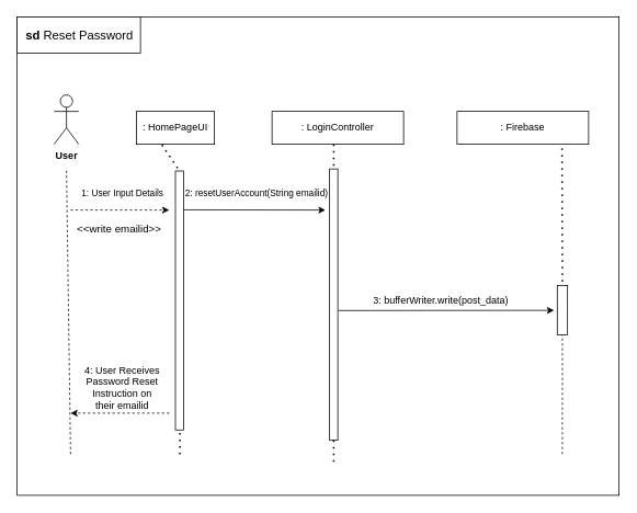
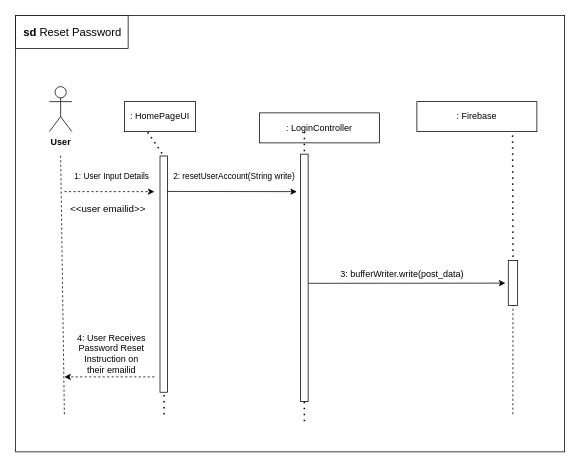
- <mxCell id="7" value=": LoginController" style="rounded=0;whiteSpace=wrap;html=1;" vertex="1" parent="2"><mxGeometry x="310" y="115" width="160" height="40" as="geometry" /></mxCell>
+ <mxCell id="7" value=": LoginController" style="rounded=0;whiteSpace=wrap;html=1;" vertex="1" parent="2"><mxGeometry x="325" y="130" width="160" height="40" as="geometry" /></mxCell>
- <mxCell id="17" value="2: resetUserAccount(String emailid)" style="text;html=1;align=center;verticalAlign=middle;resizable=0;points=[];autosize=1;strokeColor=none;fillColor=none;fontSize=11;" vertex="1" parent="2"><mxGeometry x="191" y="199" width="200" height="30" as="geometry" /></mxCell>
+ <mxCell id="17" value="2: resetUserAccount(String write)" style="text;html=1;align=center;verticalAlign=middle;resizable=0;points=[];autosize=1;strokeColor=none;fillColor=none;fontSize=11;" vertex="1" parent="2"><mxGeometry x="191" y="199" width="200" height="30" as="geometry" /></mxCell>
- <mxCell id="23" value="&lt;h1 style=&quot;font-size: 13px;&quot;&gt;&lt;span style=&quot;font-weight: normal;&quot;&gt;&amp;lt;&amp;lt;write emailid&amp;gt;&amp;gt;&lt;/span&gt;&lt;br style=&quot;font-size: 13px;&quot;&gt;&lt;/h1&gt;" style="text;html=1;strokeColor=none;fillColor=none;spacing=5;spacingTop=-20;whiteSpace=wrap;overflow=hidden;rounded=0;fontSize=13;verticalAlign=middle;fontStyle=0;fontColor=default;strokeWidth=0;" vertex="1" parent="2"><mxGeometry x="68" y="243" width="135" height="50" as="geometry" /></mxCell>
+ <mxCell id="23" value="&lt;h1 style=&quot;font-size: 13px;&quot;&gt;&lt;span style=&quot;font-weight: normal;&quot;&gt;&amp;lt;&amp;lt;user emailid&amp;gt;&amp;gt;&lt;/span&gt;&lt;br style=&quot;font-size: 13px;&quot;&gt;&lt;/h1&gt;" style="text;html=1;strokeColor=none;fillColor=none;spacing=5;spacingTop=-20;whiteSpace=wrap;overflow=hidden;rounded=0;fontSize=13;verticalAlign=middle;fontStyle=0;fontColor=default;strokeWidth=0;" vertex="1" parent="2"><mxGeometry x="68" y="243" width="135" height="50" as="geometry" /></mxCell>
